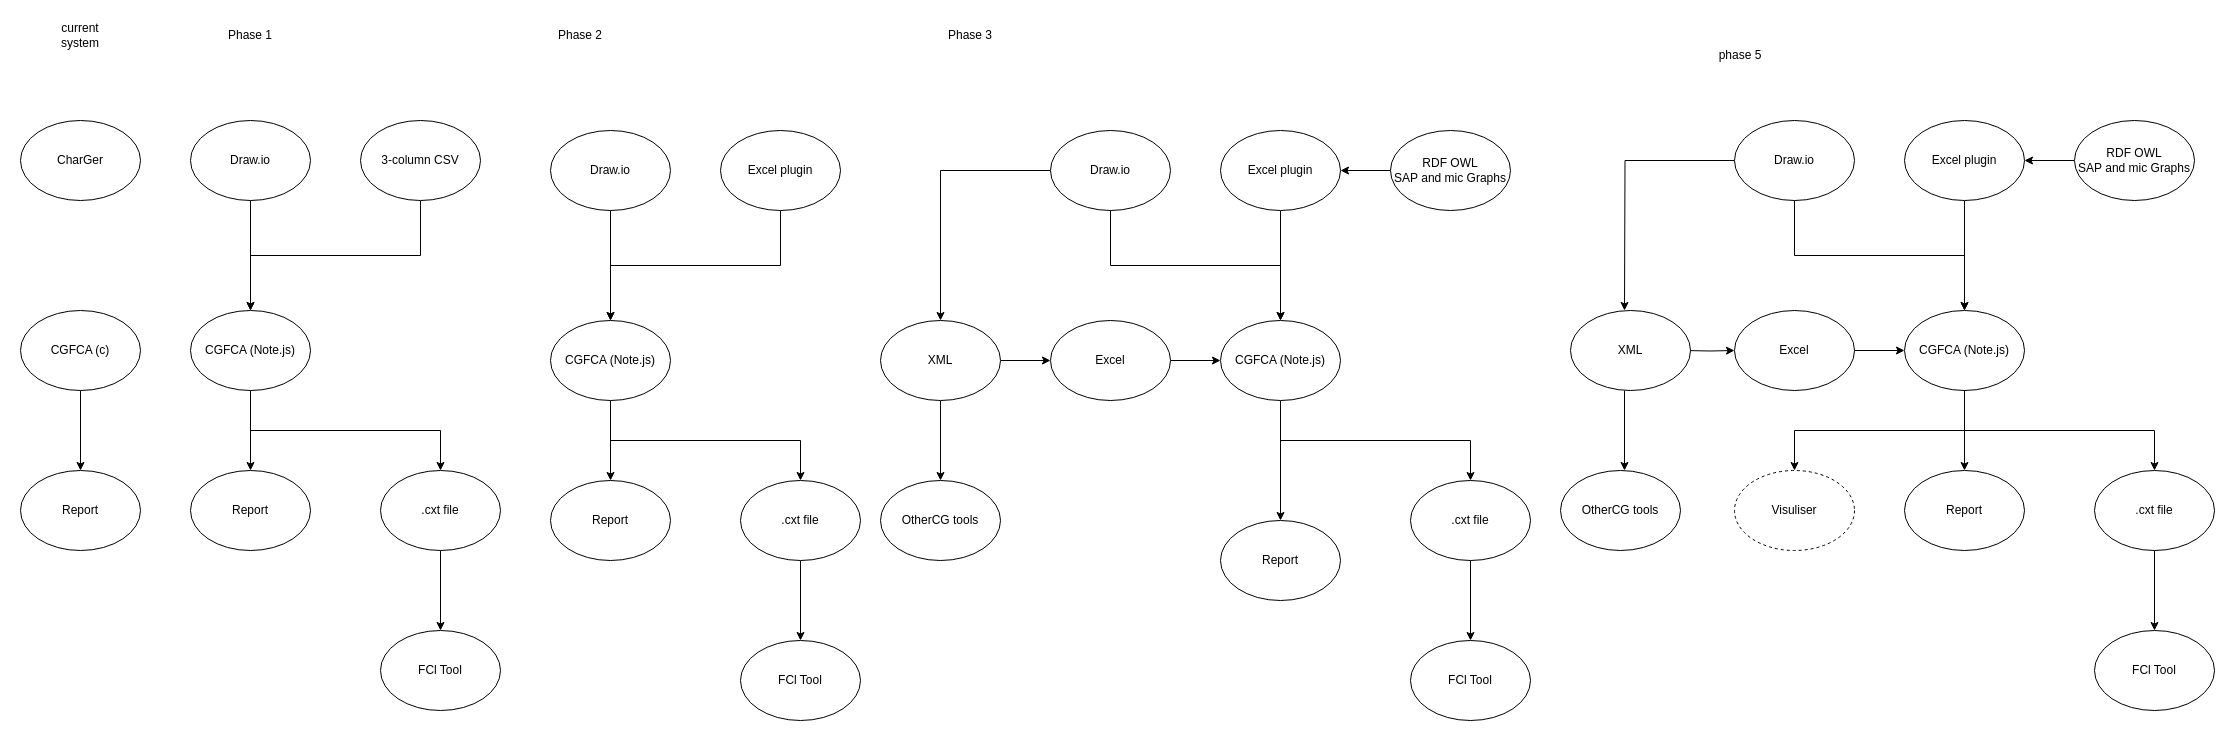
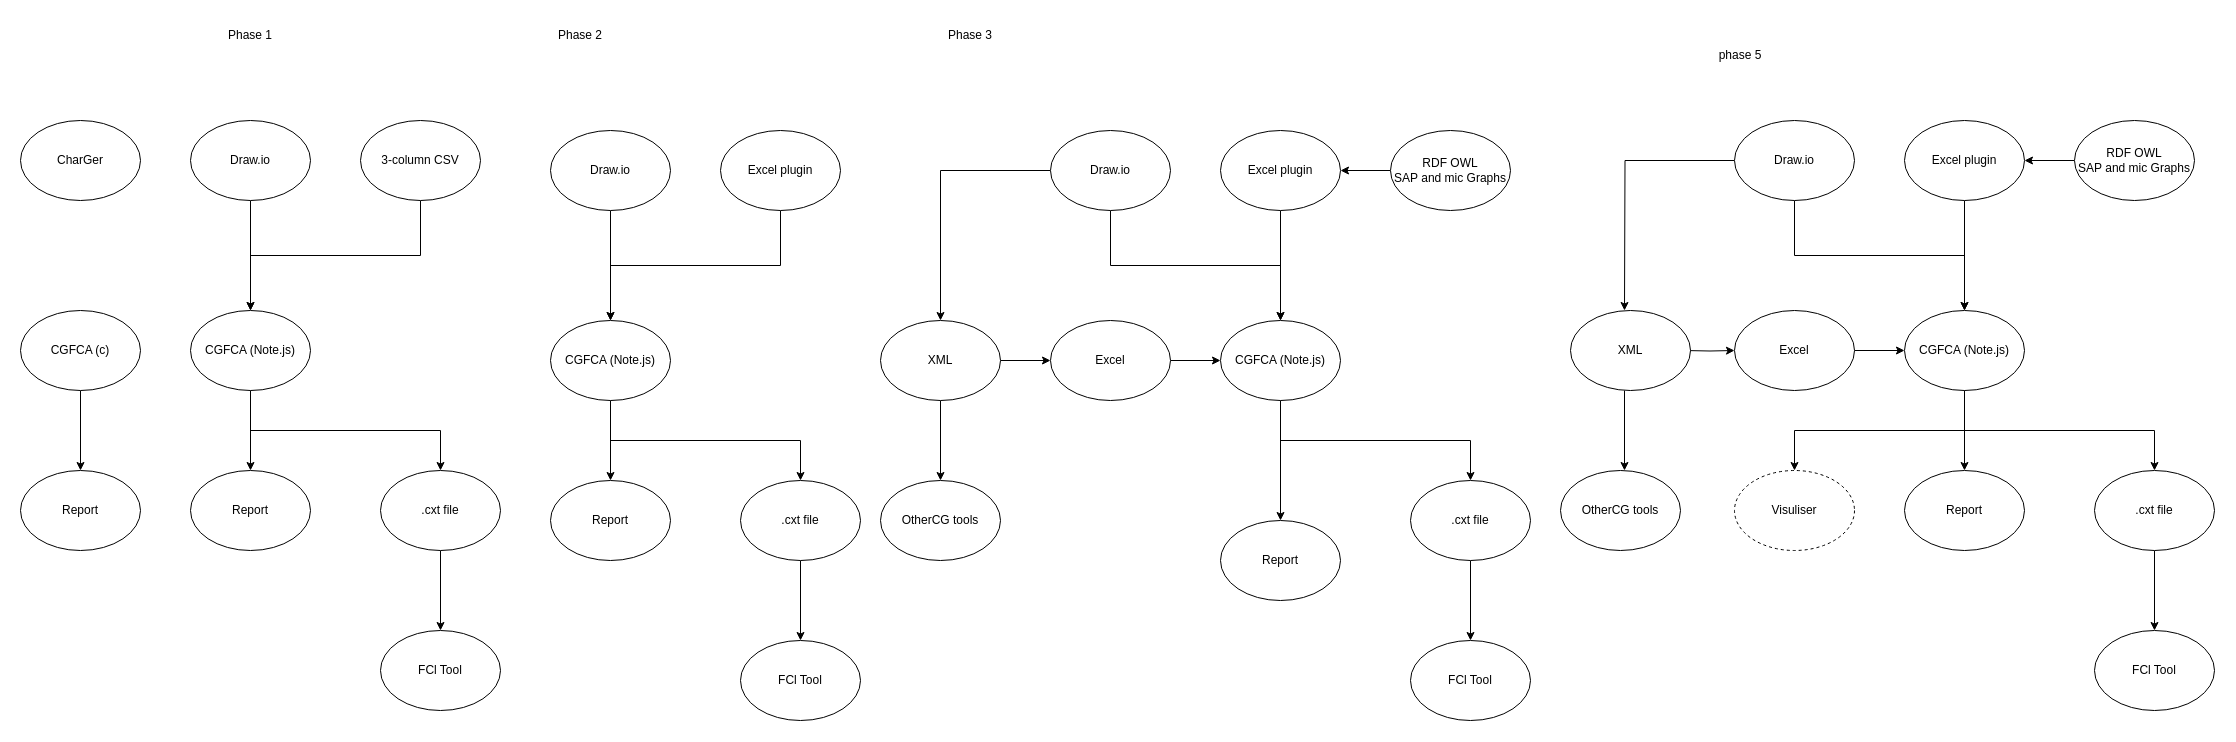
- <mxCell id="4" value="current system" style="text;html=1;strokeColor=none;fillColor=none;align=center;verticalAlign=middle;whiteSpace=wrap;rounded=0;" vertex="1" parent="1"><mxGeometry x="50" y="20" width="60" height="30" as="geometry" /></mxCell>
